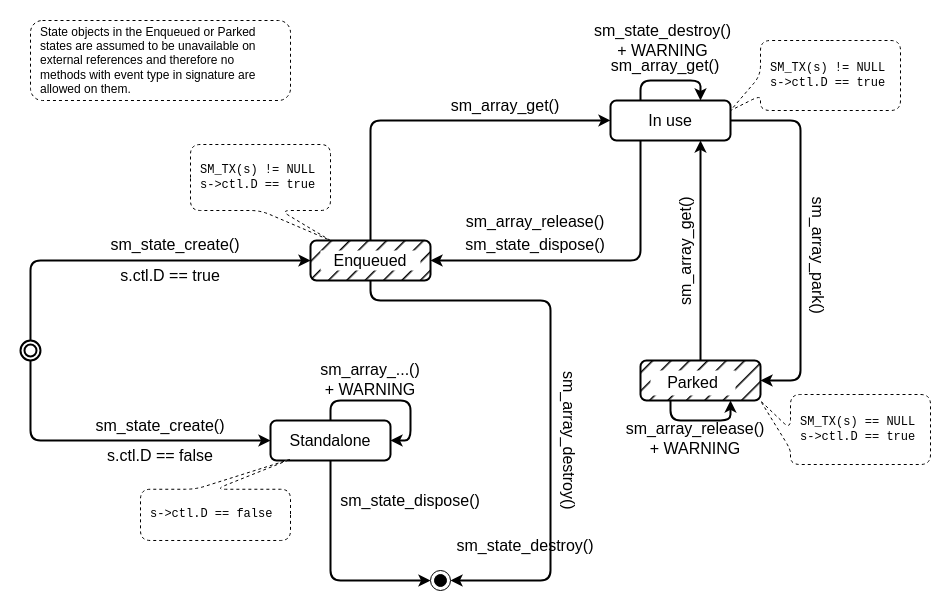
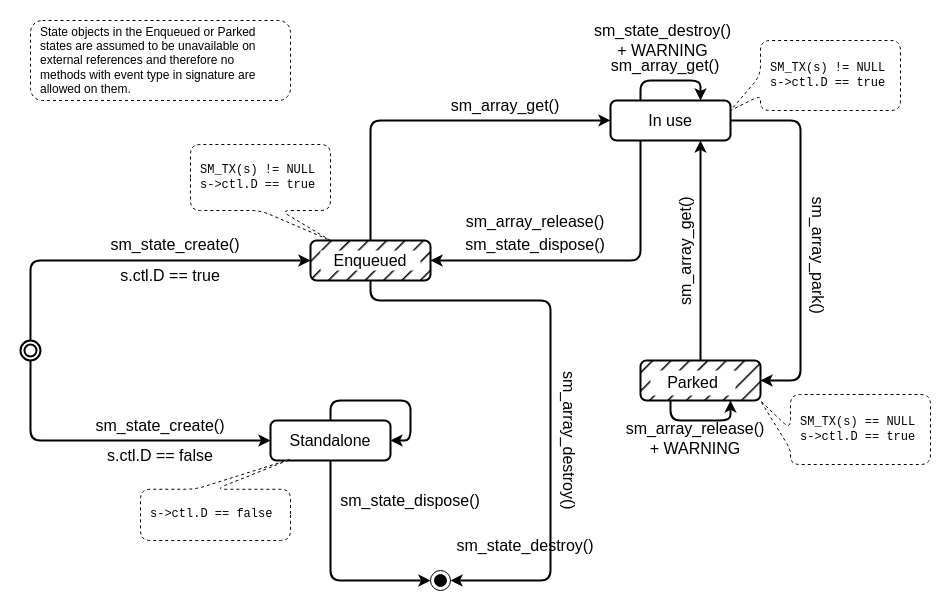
- <mxCell id="29" value="sm_array_...()&lt;br&gt;+ WARNING" style="text;html=1;strokeColor=none;fillColor=none;align=center;verticalAlign=middle;whiteSpace=wrap;rounded=0;fontSize=16;spacingBottom=2;spacingTop=2;spacingRight=2;spacingLeft=2;" parent="1" vertex="1"><mxGeometry x="310" y="364" width="120" height="29.98" as="geometry" /></mxCell>
